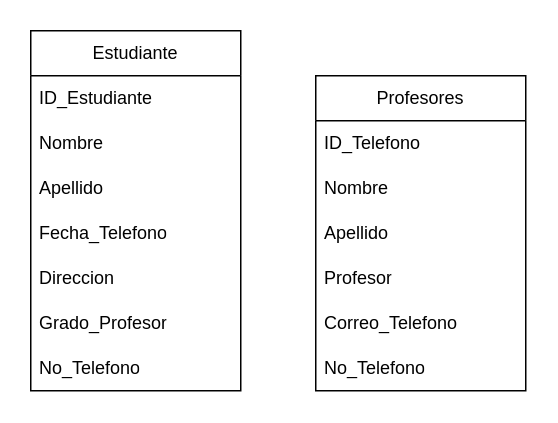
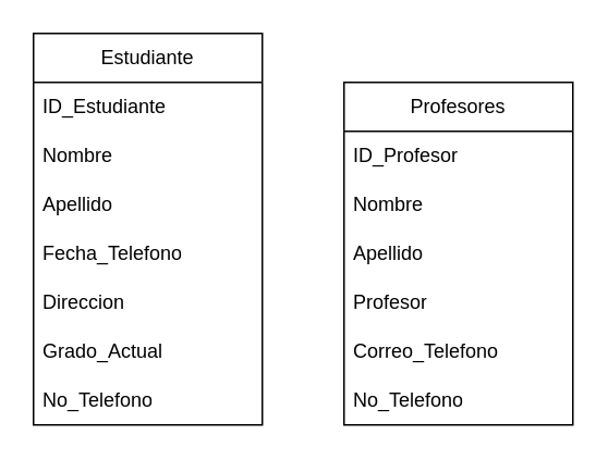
- <mxCell id="11" value="ID_Telefono" style="text;strokeColor=none;fillColor=none;align=left;verticalAlign=middle;spacingLeft=4;spacingRight=4;overflow=hidden;points=[[0,0.5],[1,0.5]];portConstraint=eastwest;rotatable=0;whiteSpace=wrap;html=1;" vertex="1" parent="10"><mxGeometry y="30" width="140" height="30" as="geometry" /></mxCell>
+ <mxCell id="11" value="ID_Profesor" style="text;strokeColor=none;fillColor=none;align=left;verticalAlign=middle;spacingLeft=4;spacingRight=4;overflow=hidden;points=[[0,0.5],[1,0.5]];portConstraint=eastwest;rotatable=0;whiteSpace=wrap;html=1;" vertex="1" parent="10"><mxGeometry y="30" width="140" height="30" as="geometry" /></mxCell>
- <mxCell id="8" value="Grado_Profesor" style="text;strokeColor=none;fillColor=none;align=left;verticalAlign=middle;spacingLeft=4;spacingRight=4;overflow=hidden;points=[[0,0.5],[1,0.5]];portConstraint=eastwest;rotatable=0;whiteSpace=wrap;html=1;" vertex="1" parent="2"><mxGeometry y="180" width="140" height="30" as="geometry" /></mxCell>
+ <mxCell id="8" value="Grado_Actual" style="text;strokeColor=none;fillColor=none;align=left;verticalAlign=middle;spacingLeft=4;spacingRight=4;overflow=hidden;points=[[0,0.5],[1,0.5]];portConstraint=eastwest;rotatable=0;whiteSpace=wrap;html=1;" vertex="1" parent="2"><mxGeometry y="180" width="140" height="30" as="geometry" /></mxCell>
